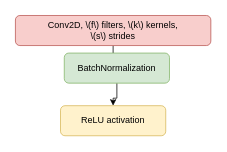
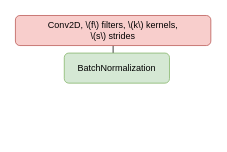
- <mxCell id="4" style="edgeStyle=orthogonalEdgeStyle;rounded=0;orthogonalLoop=1;jettySize=auto;html=1;" edge="1" parent="1" source="5" target="6"><mxGeometry relative="1" as="geometry" /></mxCell>
- <mxCell id="6" value="ReLU activation" style="rounded=1;whiteSpace=wrap;html=1;fillColor=#fff2cc;strokeColor=#d6b656;" vertex="1" parent="1"><mxGeometry x="80" y="140" width="140" height="40" as="geometry" /></mxCell>
